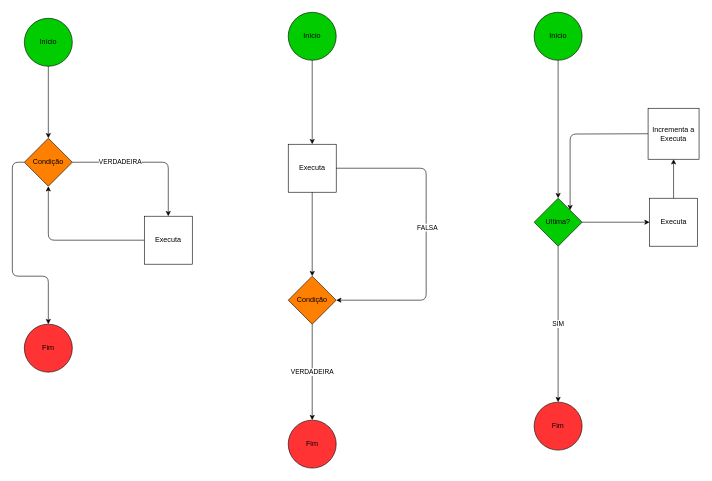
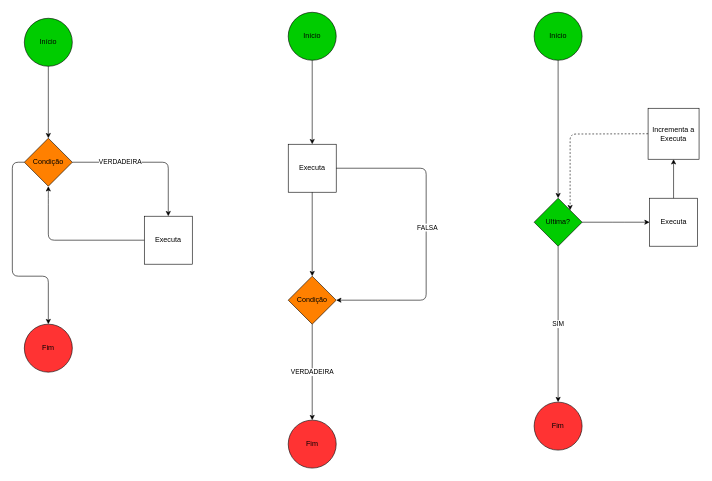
- <mxCell id="28" value="" style="endArrow=classic;html=1;entryX=1;entryY=0;entryDx=0;entryDy=0;exitX=0;exitY=0.5;exitDx=0;exitDy=0;" edge="1" parent="1" source="24" target="2"><mxGeometry width="50" height="50" relative="1" as="geometry"><mxPoint x="1080" y="300" as="sourcePoint" /><mxPoint x="1050" y="277.5" as="targetPoint" /><Array as="points"><mxPoint x="950" y="223" /></Array></mxGeometry></mxCell>
+ <mxCell id="28" value="" style="endArrow=classic;html=1;entryX=1;entryY=0;entryDx=0;entryDy=0;exitX=0;exitY=0.5;exitDx=0;exitDy=0;dashed=1;" edge="1" parent="1" source="24" target="2"><mxGeometry width="50" height="50" relative="1" as="geometry"><mxPoint x="1080" y="300" as="sourcePoint" /><mxPoint x="1050" y="277.5" as="targetPoint" /><Array as="points"><mxPoint x="950" y="223" /></Array></mxGeometry></mxCell>
